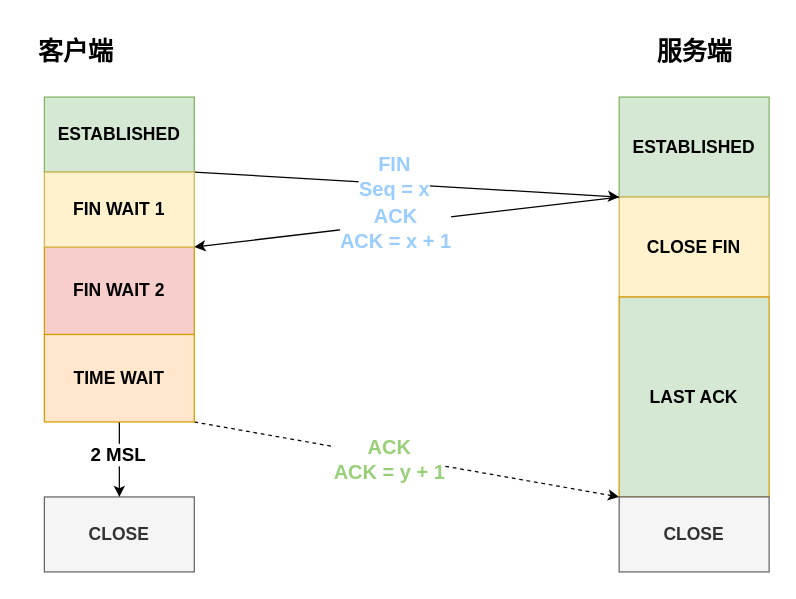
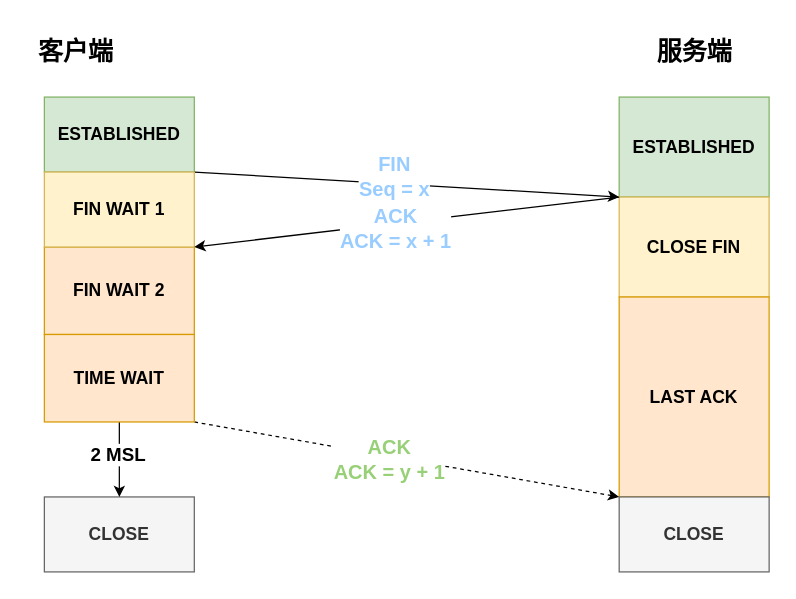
- <mxCell id="5" value="FIN WAIT 2" style="rounded=0;whiteSpace=wrap;html=1;fontStyle=1;fontSize=14;fillColor=#f8cecc;strokeColor=#d79b00;" parent="1" vertex="1"><mxGeometry x="35" y="197" width="120" height="70" as="geometry" /></mxCell>
+ <mxCell id="5" value="FIN WAIT 2" style="rounded=0;whiteSpace=wrap;html=1;fontStyle=1;fontSize=14;fillColor=#ffe6cc;strokeColor=#d79b00;" parent="1" vertex="1"><mxGeometry x="35" y="197" width="120" height="70" as="geometry" /></mxCell>
- <mxCell id="9" value="LAST ACK" style="rounded=0;whiteSpace=wrap;html=1;fontStyle=1;fontSize=14;fillColor=#d5e8d4;strokeColor=#d79b00;" parent="1" vertex="1"><mxGeometry x="495" y="237" width="120" height="160" as="geometry" /></mxCell>
+ <mxCell id="9" value="LAST ACK" style="rounded=0;whiteSpace=wrap;html=1;fontStyle=1;fontSize=14;fillColor=#ffe6cc;strokeColor=#d79b00;" parent="1" vertex="1"><mxGeometry x="495" y="237" width="120" height="160" as="geometry" /></mxCell>
